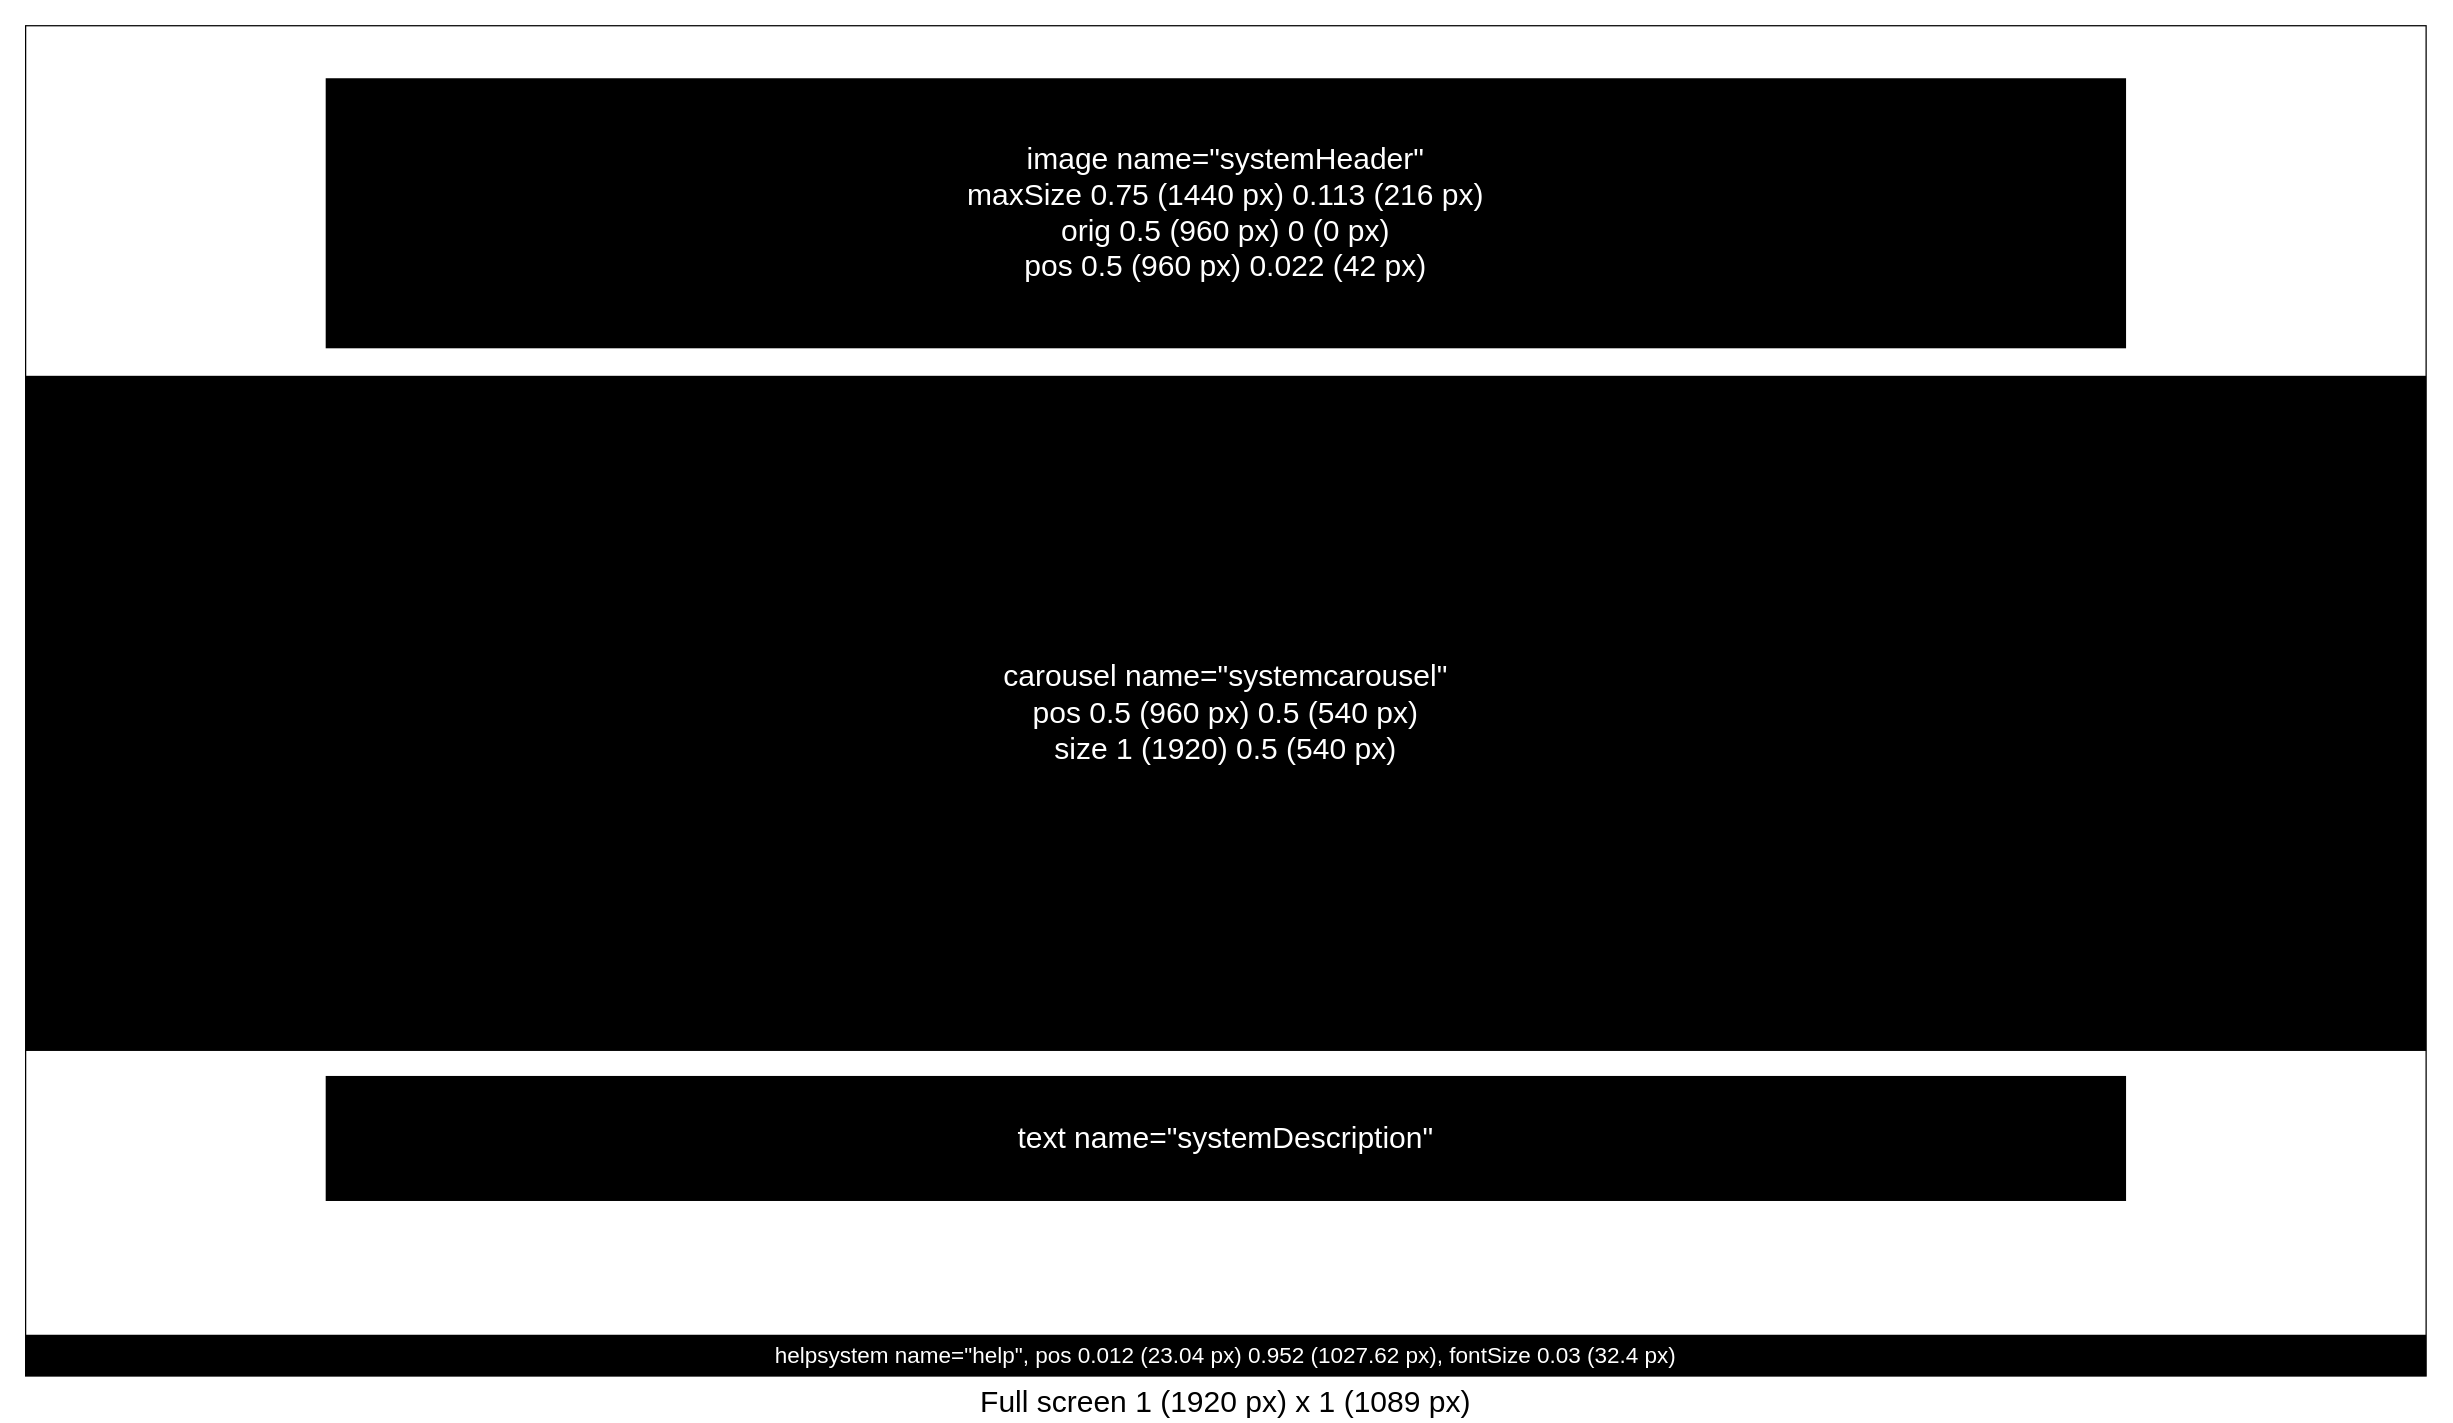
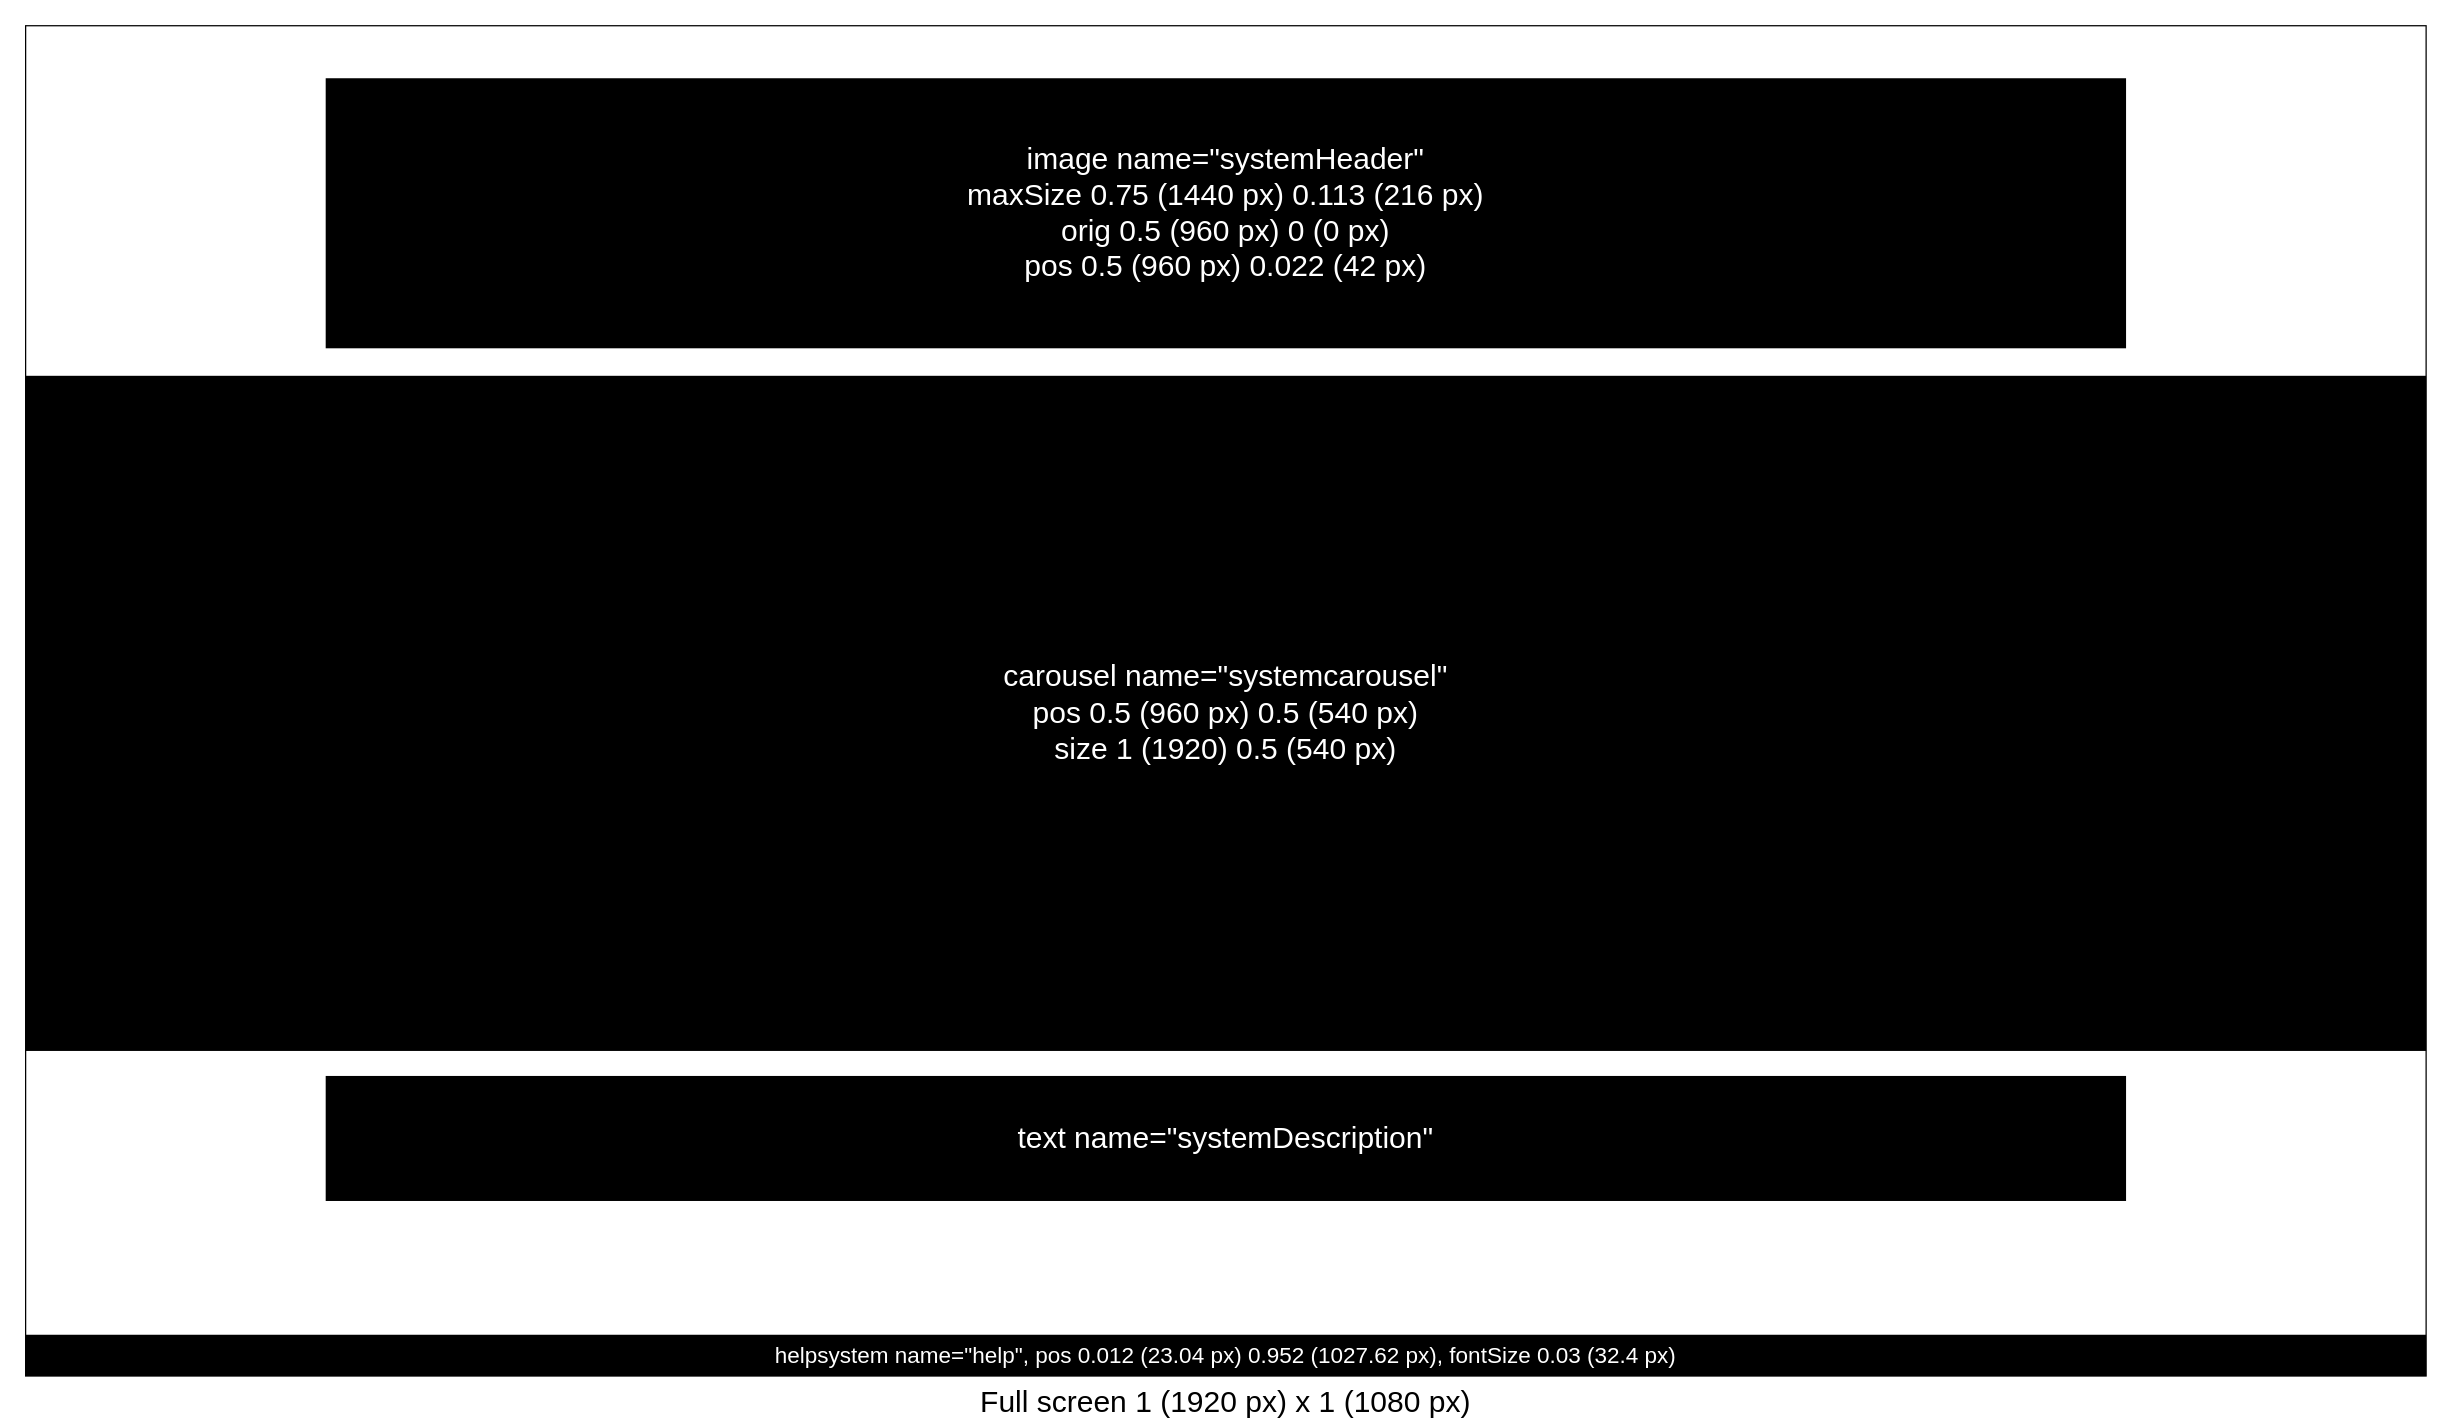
- <mxCell id="2" value="Full screen 1 (1920 px) x 1 (1089 px)" style="rounded=0;whiteSpace=wrap;html=1;fillColor=default;labelPosition=center;verticalLabelPosition=bottom;align=center;verticalAlign=top;fontSize=24;" vertex="1" parent="1"><mxGeometry width="1920" height="1080" as="geometry" x="20" y="20" /></mxCell>
+ <mxCell id="2" value="Full screen 1 (1920 px) x 1 (1080 px)" style="rounded=0;whiteSpace=wrap;html=1;fillColor=default;labelPosition=center;verticalLabelPosition=bottom;align=center;verticalAlign=top;fontSize=24;" vertex="1" parent="1"><mxGeometry width="1920" height="1080" as="geometry" x="20" y="20" /></mxCell>
